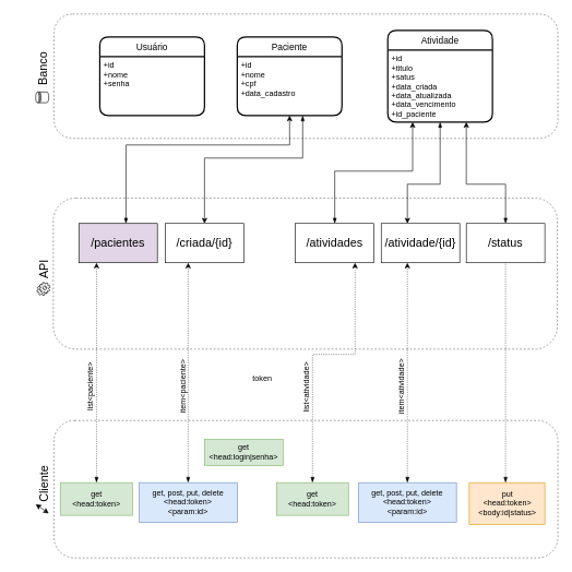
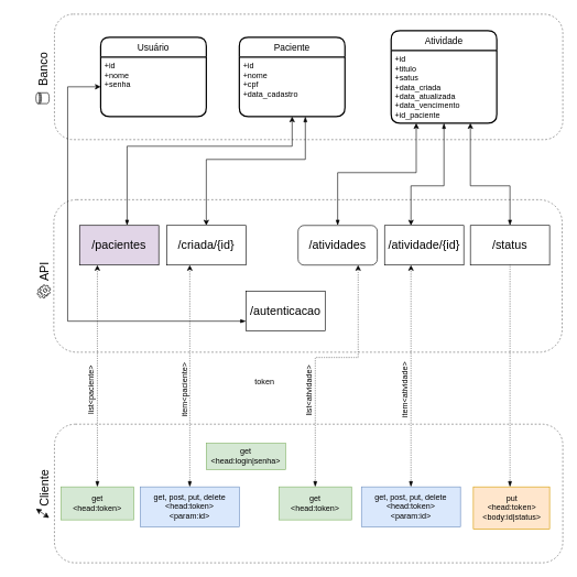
+ <mxCell id="17" style="edgeStyle=orthogonalEdgeStyle;rounded=0;orthogonalLoop=1;jettySize=auto;html=1;entryX=0;entryY=0.5;entryDx=0;entryDy=0;fontSize=12;exitX=0;exitY=0.75;exitDx=0;exitDy=0;startArrow=blockThin;startFill=1;" edge="1" parent="1" source="18" target="20"><mxGeometry relative="1" as="geometry"><Array as="points"><mxPoint x="102" y="486" /><mxPoint x="102" y="131" /></Array></mxGeometry></mxCell>
- <mxCell id="13" value="/atividades" style="rounded=0;whiteSpace=wrap;html=1;fontSize=18;" vertex="1" parent="1"><mxGeometry x="451" y="341" width="120" height="60" as="geometry" /></mxCell>
+ <mxCell id="13" value="/atividades" style="whiteSpace=wrap;html=1;fontSize=18;rounded=1;" vertex="1" parent="1"><mxGeometry x="451" y="341" width="120" height="60" as="geometry" /></mxCell>
+ <mxCell id="18" value="/autenticacao" style="rounded=0;whiteSpace=wrap;html=1;fontSize=18;" vertex="1" parent="1"><mxGeometry x="372" y="441" width="120" height="60" as="geometry" /></mxCell>
